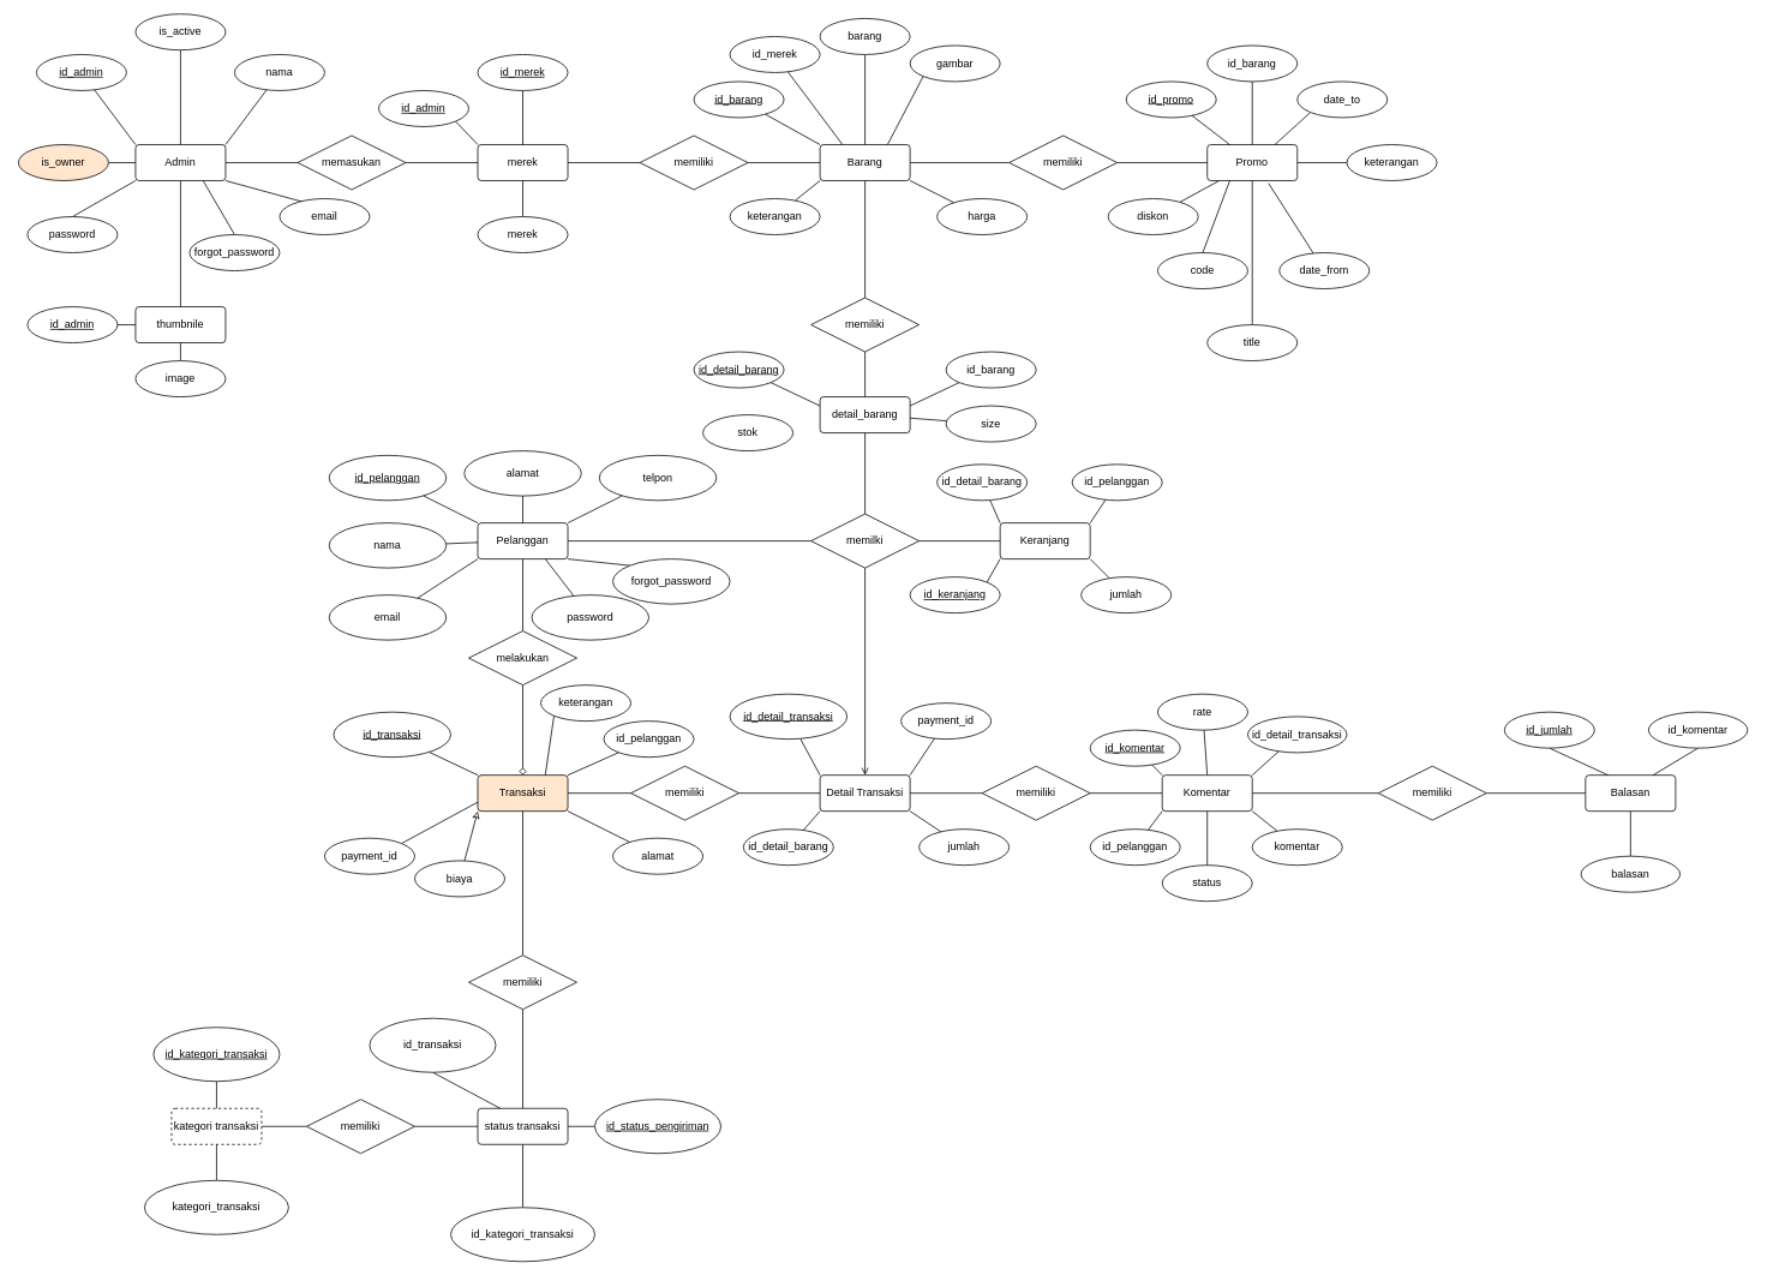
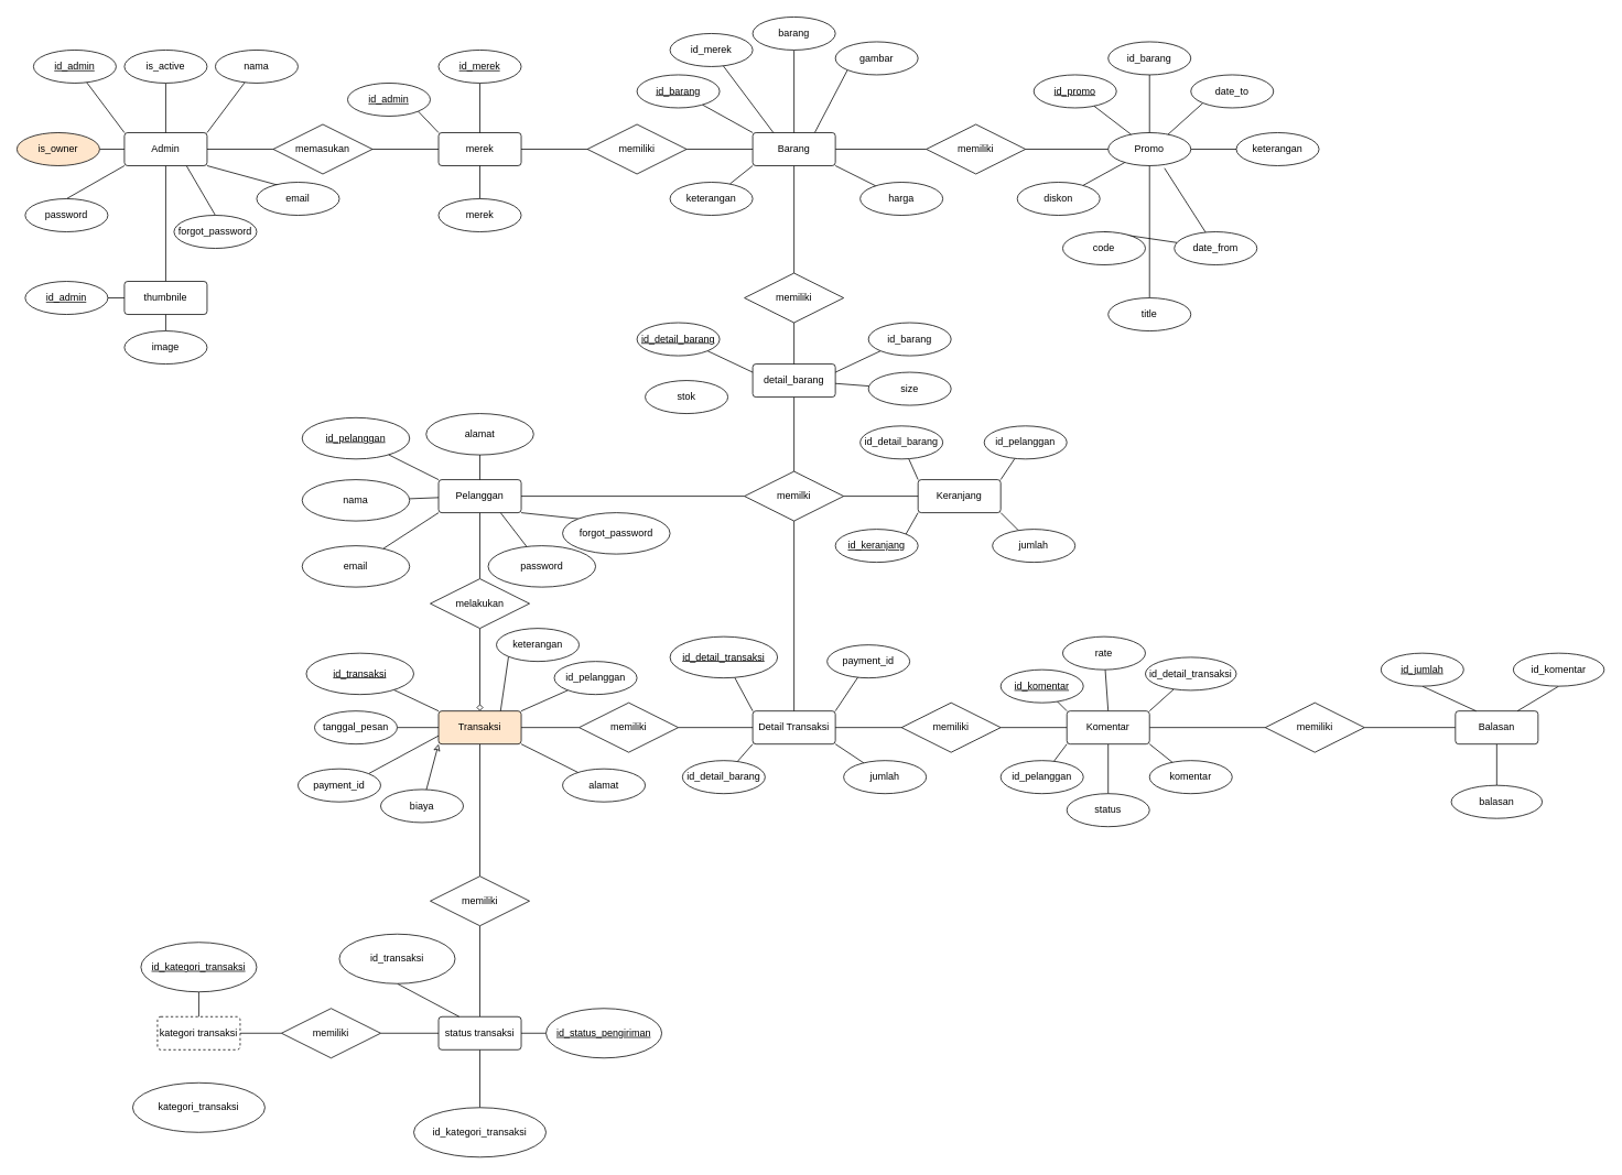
- <mxCell id="161" value="is_active" style="ellipse;whiteSpace=wrap;html=1;align=center;" parent="1" vertex="1"><mxGeometry x="150" y="15" width="100" height="40" as="geometry" /></mxCell>
+ <mxCell id="161" value="is_active" style="ellipse;whiteSpace=wrap;html=1;align=center;" parent="1" vertex="1"><mxGeometry x="150" y="60" width="100" height="40" as="geometry" /></mxCell>
- <mxCell id="129" value="Promo" style="rounded=1;arcSize=10;whiteSpace=wrap;html=1;align=center;" parent="1" vertex="1"><mxGeometry x="1340" y="160" width="100" height="40" as="geometry" /></mxCell>
+ <mxCell id="129" value="Promo" style="ellipse;arcSize=10;whiteSpace=wrap;html=1;align=center;" parent="1" vertex="1"><mxGeometry x="1340" y="160" width="100" height="40" as="geometry" /></mxCell>
- <mxCell id="136" style="edgeStyle=none;html=1;exitX=0.5;exitY=0;exitDx=0;exitDy=0;entryX=0.25;entryY=1;entryDx=0;entryDy=0;endArrow=none;endFill=0;" parent="1" source="137" target="129" edge="1"><mxGeometry relative="1" as="geometry" /></mxCell>
+ <mxCell id="136" style="edgeStyle=none;html=1;exitX=0.5;exitY=0;exitDx=0;exitDy=0;endArrow=none;endFill=0;" parent="1" source="137" target="145" edge="1"><mxGeometry relative="1" as="geometry" /></mxCell>
- <mxCell id="91" value="telpon" style="ellipse;whiteSpace=wrap;html=1;align=center;" parent="1" vertex="1"><mxGeometry x="665" y="505" width="130" height="50" as="geometry" /></mxCell>
- <mxCell id="90" style="edgeStyle=none;html=1;entryX=1;entryY=0;entryDx=0;entryDy=0;endArrow=none;endFill=0;" parent="1" source="91" target="18" edge="1"><mxGeometry relative="1" as="geometry" /></mxCell>
- <mxCell id="23" style="edgeStyle=none;html=1;endArrow=open;endFill=0;" parent="1" source="24" target="12" edge="1"><mxGeometry relative="1" as="geometry" /></mxCell>
+ <mxCell id="23" style="edgeStyle=none;html=1;endArrow=none;endFill=0;" parent="1" source="24" target="12" edge="1"><mxGeometry relative="1" as="geometry" /></mxCell>
+ <mxCell id="66" value="tanggal_pesan" style="ellipse;whiteSpace=wrap;html=1;align=center;" parent="1" vertex="1"><mxGeometry x="380" y="860" width="100" height="40" as="geometry" /></mxCell>
+ <mxCell id="65" style="edgeStyle=none;html=1;endArrow=none;endFill=0;" parent="1" source="66" target="15" edge="1"><mxGeometry relative="1" as="geometry" /></mxCell>
- <mxCell id="80" style="edgeStyle=none;html=1;endArrow=none;endFill=0;" parent="1" source="81" target="74" edge="1"><mxGeometry relative="1" as="geometry" /></mxCell>
